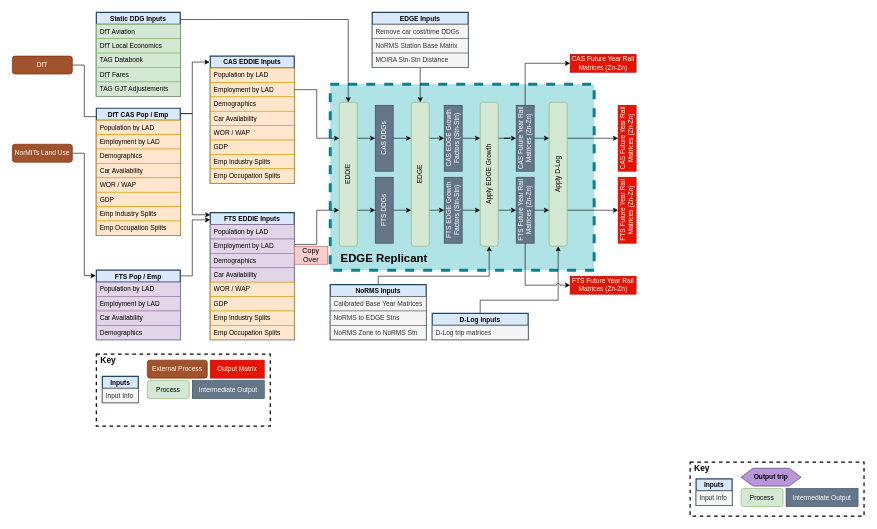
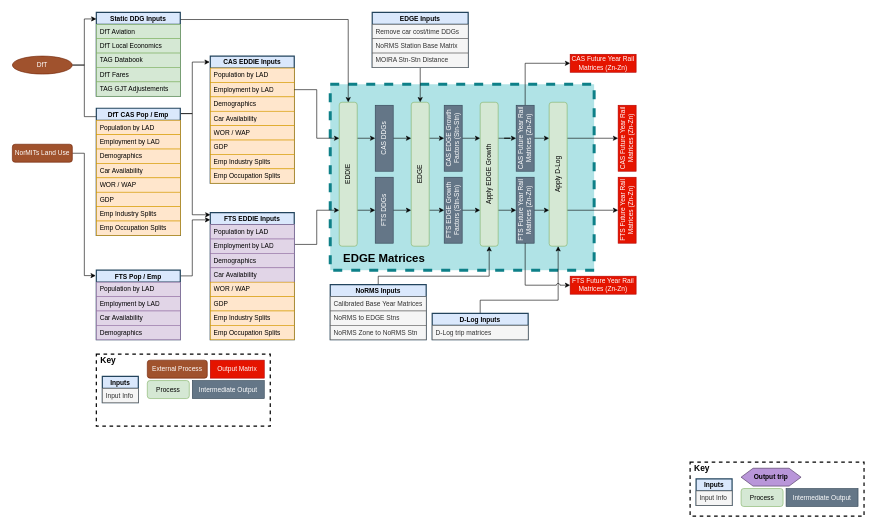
+ <mxCell id="28" style="edgeStyle=orthogonalEdgeStyle;rounded=0;orthogonalLoop=1;jettySize=auto;html=1;exitX=1;exitY=0.5;exitDx=0;exitDy=0;entryX=0;entryY=0.079;entryDx=0;entryDy=0;entryPerimeter=0;" edge="1" parent="1" source="30" target="20"><mxGeometry relative="1" as="geometry" /></mxCell>
- <mxCell id="30" value="&lt;span style=&quot;font-size: 11px&quot;&gt;DfT&lt;/span&gt;" style="rounded=1;whiteSpace=wrap;html=1;fillColor=#a0522d;strokeColor=#6D1F00;fontColor=#ffffff;" vertex="1" parent="1"><mxGeometry x="20" y="93" width="100" height="30" as="geometry" /></mxCell>
+ <mxCell id="30" value="&lt;span style=&quot;font-size: 11px&quot;&gt;DfT&lt;/span&gt;" style="ellipse;whiteSpace=wrap;html=1;fillColor=#a0522d;strokeColor=#6D1F00;fontColor=#ffffff;" vertex="1" parent="1"><mxGeometry x="20" y="93" width="100" height="30" as="geometry" /></mxCell>
- <mxCell id="113" value="Copy Over" style="text;html=1;strokeColor=#b85450;fillColor=#f8cecc;align=center;verticalAlign=middle;whiteSpace=wrap;rounded=0;" vertex="1" parent="1"><mxGeometry x="490" y="410" width="56" height="30" as="geometry" /></mxCell>
- <mxCell id="112" value="&lt;font size=&quot;1&quot;&gt;&lt;b style=&quot;font-size: 19px&quot;&gt;EDGE Replicant&lt;/b&gt;&lt;/font&gt;" style="text;html=1;strokeColor=none;fillColor=none;align=center;verticalAlign=middle;whiteSpace=wrap;rounded=0;dashed=1;fontSize=11;" vertex="1" parent="1"><mxGeometry x="560" y="420" width="160" height="20" as="geometry" /></mxCell>
+ <mxCell id="112" value="&lt;font size=&quot;1&quot;&gt;&lt;b style=&quot;font-size: 19px&quot;&gt;EDGE Matrices&lt;/b&gt;&lt;/font&gt;" style="text;html=1;strokeColor=none;fillColor=none;align=center;verticalAlign=middle;whiteSpace=wrap;rounded=0;dashed=1;fontSize=11;" vertex="1" parent="1"><mxGeometry x="560" y="420" width="160" height="20" as="geometry" /></mxCell>
